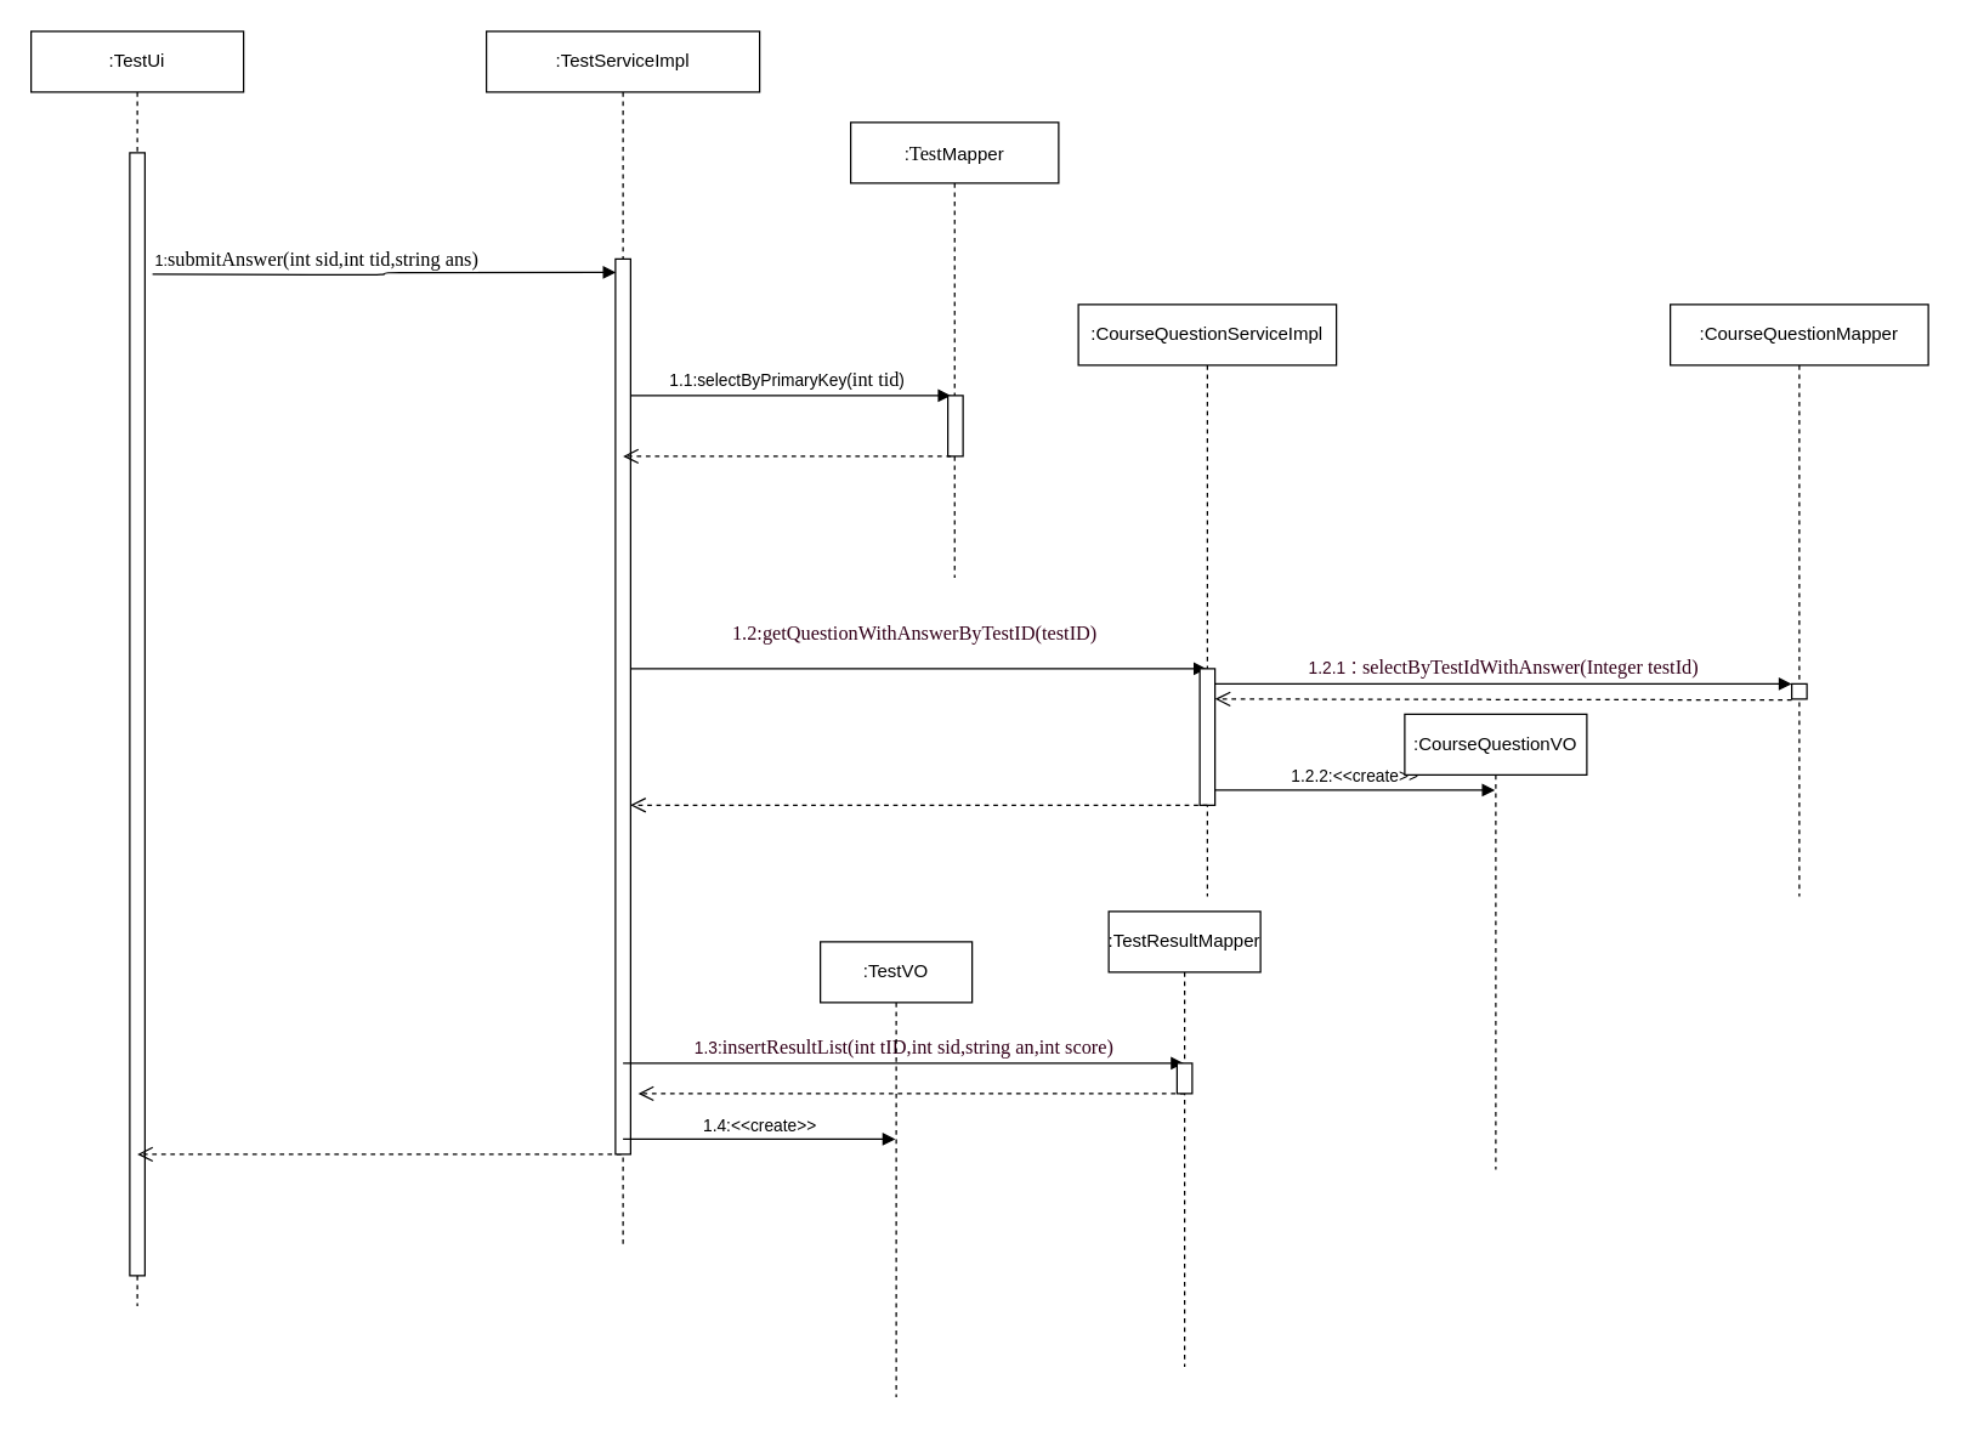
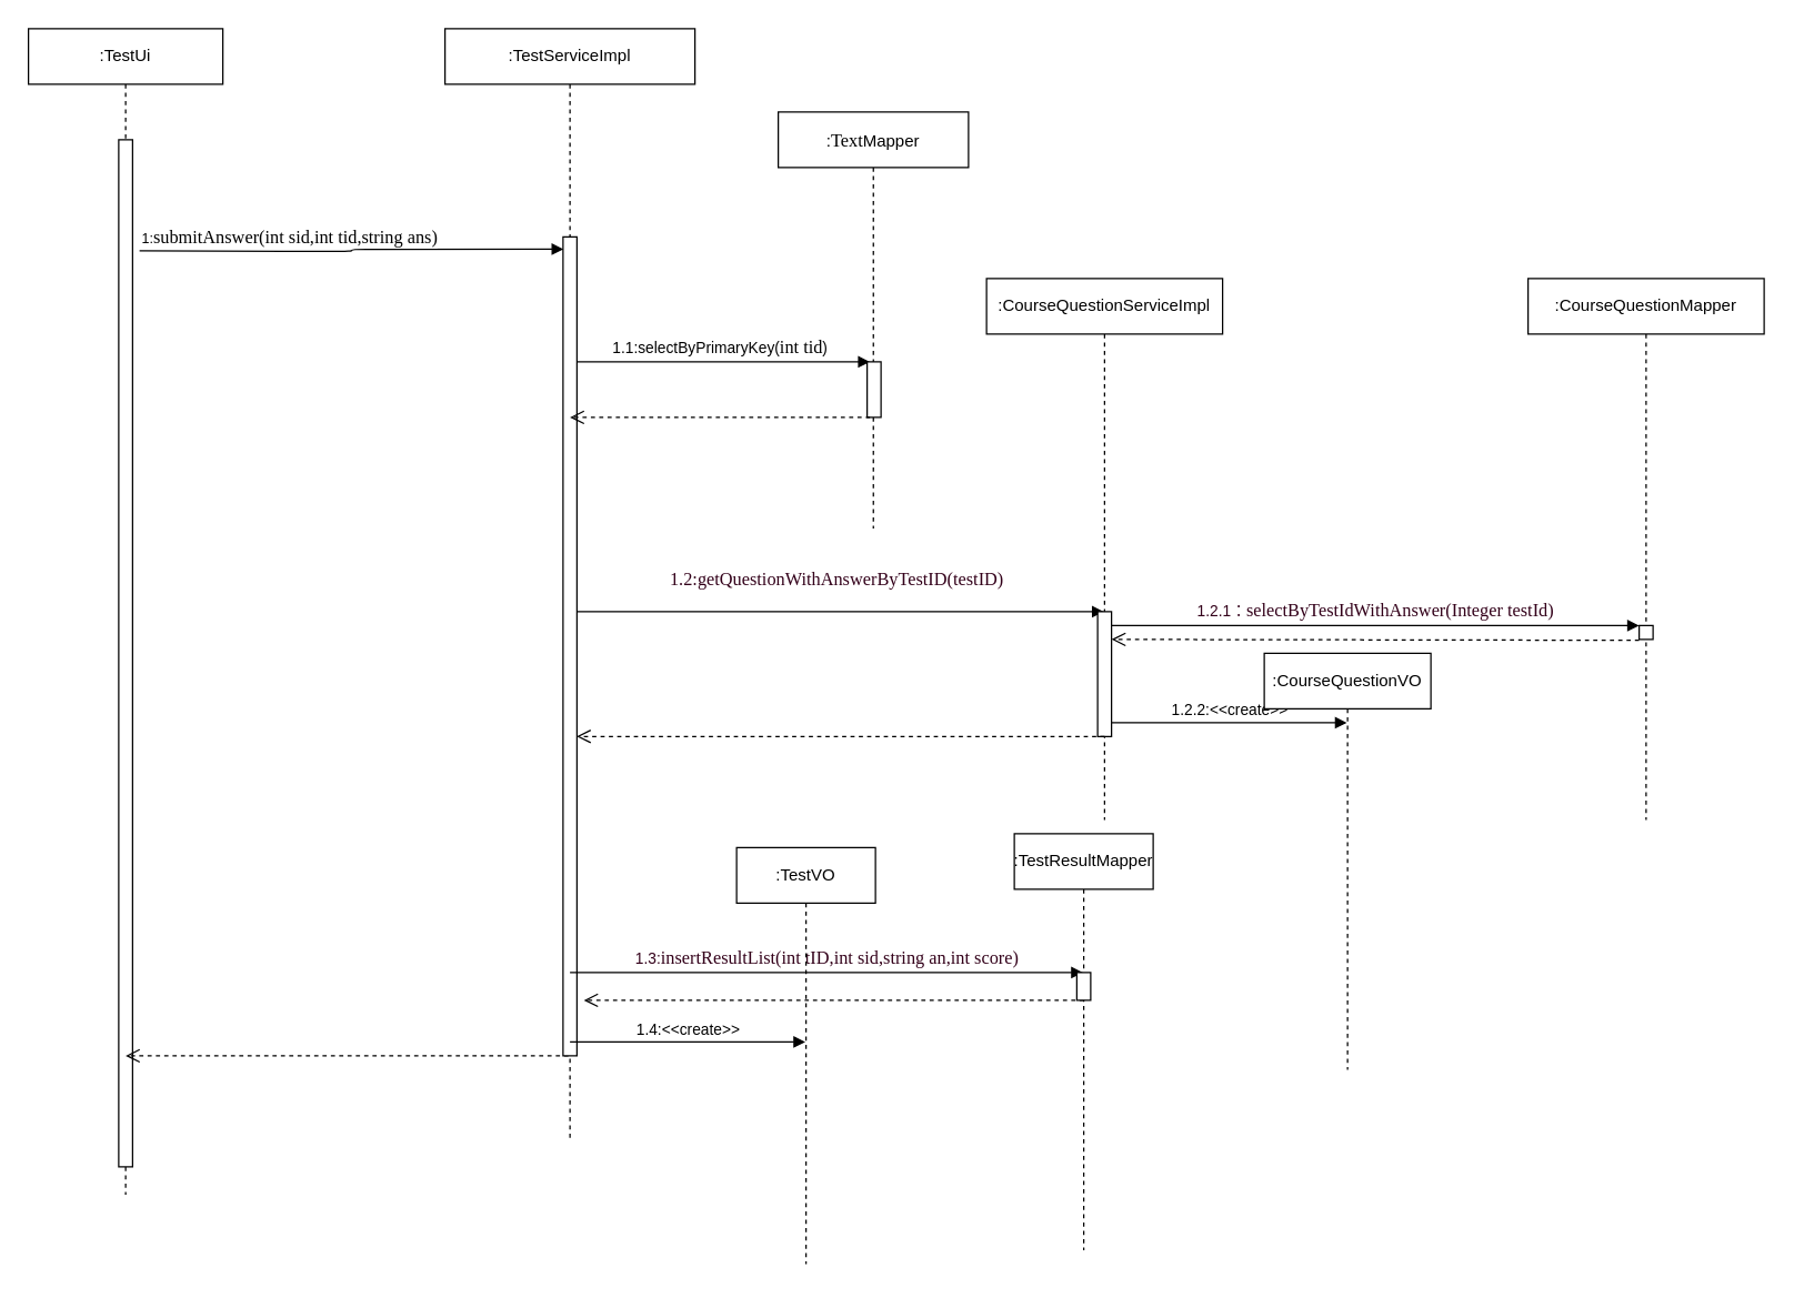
- <mxCell id="12" value=":&lt;span style=&quot;font-family: &amp;#34;consolas&amp;#34; ; font-size: 13.067px ; text-align: left ; white-space: nowrap ; background-color: rgb(255 , 255 , 255)&quot;&gt;Test&lt;/span&gt;Mapper" style="shape=umlLifeline;perimeter=lifelinePerimeter;whiteSpace=wrap;html=1;container=1;collapsible=0;recursiveResize=0;outlineConnect=0;" parent="1" vertex="1"><mxGeometry x="560" y="80" width="137" height="300" as="geometry" /></mxCell>
+ <mxCell id="12" value=":&lt;span style=&quot;font-family: &amp;#34;consolas&amp;#34; ; font-size: 13.067px ; text-align: left ; white-space: nowrap ; background-color: rgb(255 , 255 , 255)&quot;&gt;Text&lt;/span&gt;Mapper" style="shape=umlLifeline;perimeter=lifelinePerimeter;whiteSpace=wrap;html=1;container=1;collapsible=0;recursiveResize=0;outlineConnect=0;" parent="1" vertex="1"><mxGeometry x="560" y="80" width="137" height="300" as="geometry" /></mxCell>
- <mxCell id="25" value=":CourseQuestionVO" style="shape=umlLifeline;perimeter=lifelinePerimeter;whiteSpace=wrap;html=1;container=1;collapsible=0;recursiveResize=0;outlineConnect=0;" parent="1" vertex="1"><mxGeometry x="925" y="470" width="120" height="300" as="geometry" /></mxCell>
+ <mxCell id="25" value=":CourseQuestionVO" style="shape=umlLifeline;perimeter=lifelinePerimeter;whiteSpace=wrap;html=1;container=1;collapsible=0;recursiveResize=0;outlineConnect=0;" parent="1" vertex="1"><mxGeometry x="910" y="470" width="120" height="300" as="geometry" /></mxCell>
- <mxCell id="29" value=":TestVO" style="shape=umlLifeline;perimeter=lifelinePerimeter;whiteSpace=wrap;html=1;container=1;collapsible=0;recursiveResize=0;outlineConnect=0;" parent="1" vertex="1"><mxGeometry x="540" y="620" width="100" height="300" as="geometry" /></mxCell>
+ <mxCell id="29" value=":TestVO" style="shape=umlLifeline;perimeter=lifelinePerimeter;whiteSpace=wrap;html=1;container=1;collapsible=0;recursiveResize=0;outlineConnect=0;" parent="1" vertex="1"><mxGeometry x="530" y="610" width="100" height="300" as="geometry" /></mxCell>
